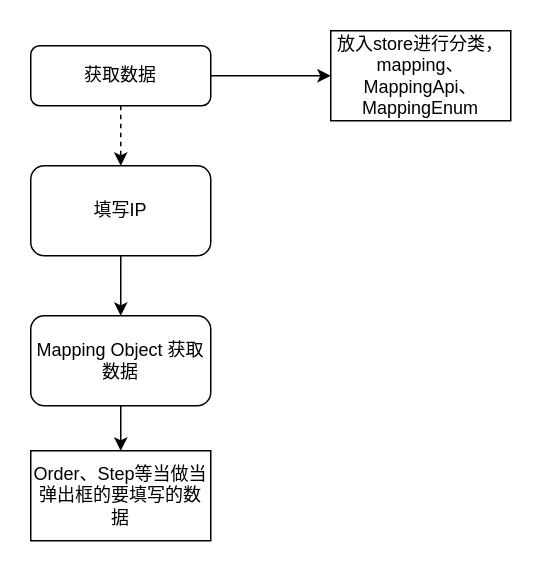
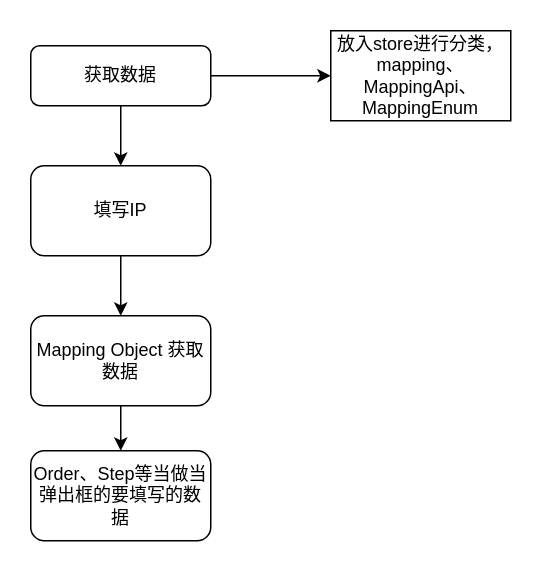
- <mxCell id="2" value="" style="edgeStyle=orthogonalEdgeStyle;rounded=0;orthogonalLoop=1;jettySize=auto;html=1;dashed=1;" edge="1" parent="1" source="4" target="6"><mxGeometry relative="1" as="geometry" /></mxCell>
+ <mxCell id="2" value="" style="edgeStyle=orthogonalEdgeStyle;rounded=0;orthogonalLoop=1;jettySize=auto;html=1;" edge="1" parent="1" source="4" target="6"><mxGeometry relative="1" as="geometry" /></mxCell>
- <mxCell id="9" value="Order、Step等当做当弹出框的要填写的数据" style="whiteSpace=wrap;html=1;rounded=0;" vertex="1" parent="1"><mxGeometry x="20" y="300" width="120" height="60" as="geometry" /></mxCell>
+ <mxCell id="9" value="Order、Step等当做当弹出框的要填写的数据" style="whiteSpace=wrap;html=1;rounded=1;" vertex="1" parent="1"><mxGeometry x="20" y="300" width="120" height="60" as="geometry" /></mxCell>
